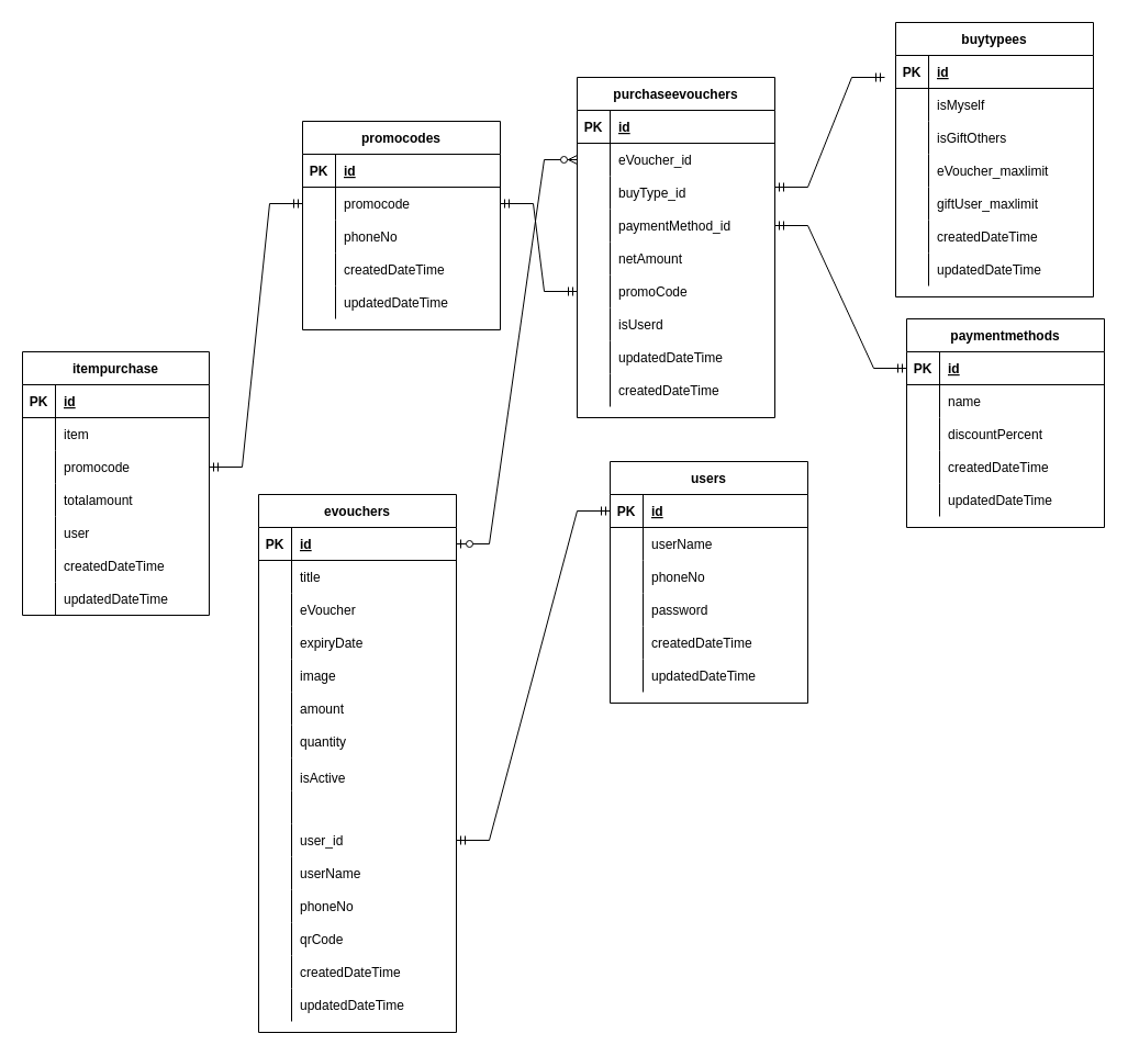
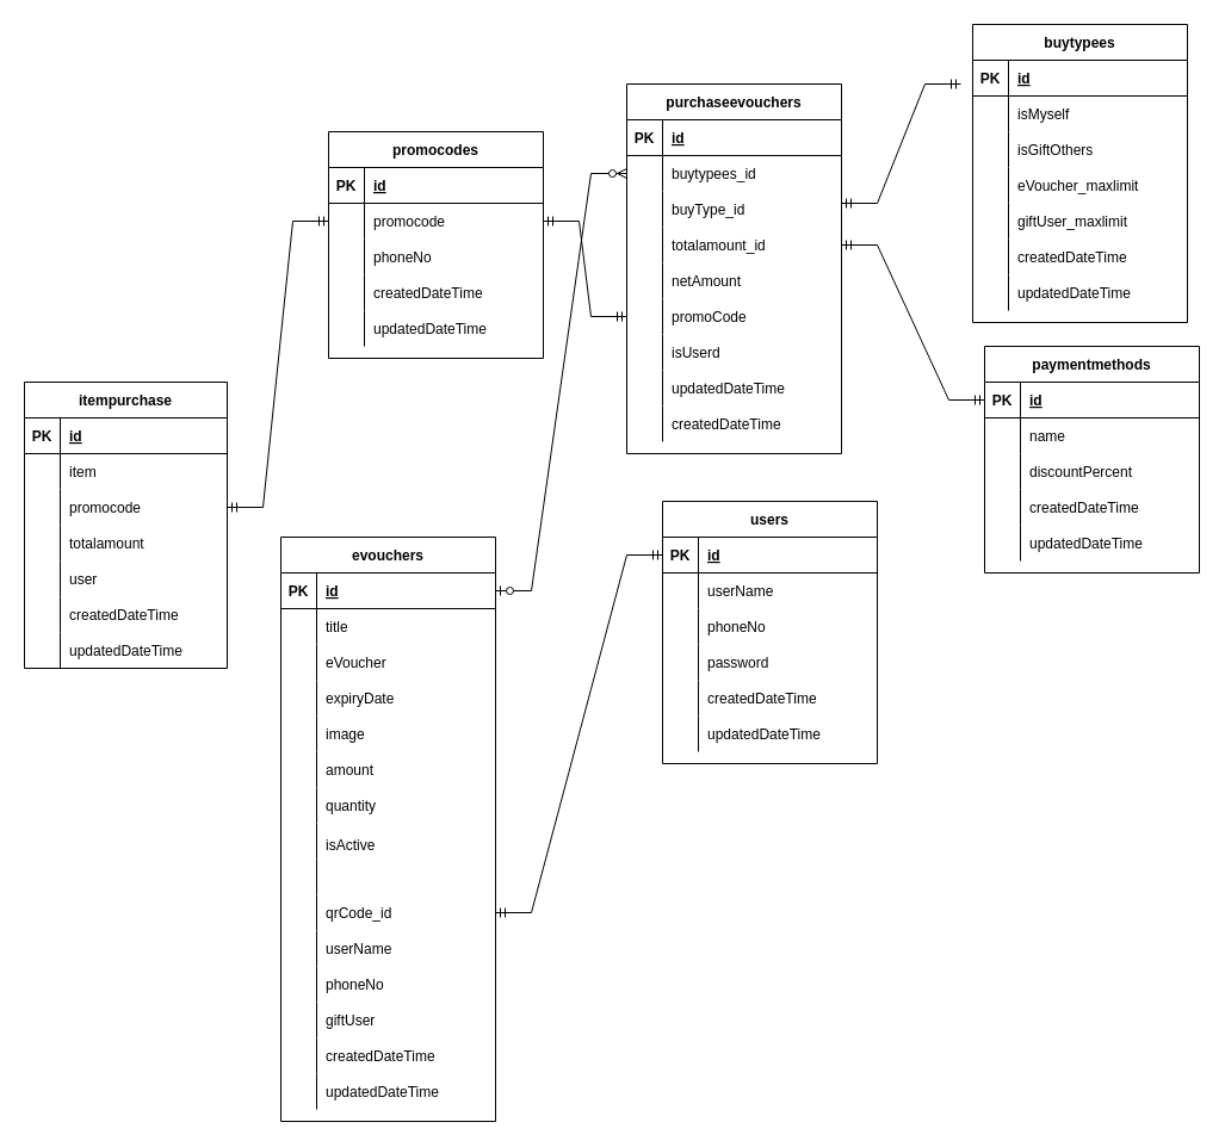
- <mxCell id="92" value="eVoucher_id" style="shape=partialRectangle;connectable=0;fillColor=none;top=0;left=0;bottom=0;right=0;align=left;spacingLeft=6;overflow=hidden;" vertex="1" parent="90"><mxGeometry x="30" width="150" height="30" as="geometry"><mxRectangle width="150" height="30" as="alternateBounds" /></mxGeometry></mxCell>
+ <mxCell id="92" value="buytypees_id" style="shape=partialRectangle;connectable=0;fillColor=none;top=0;left=0;bottom=0;right=0;align=left;spacingLeft=6;overflow=hidden;" vertex="1" parent="90"><mxGeometry x="30" width="150" height="30" as="geometry"><mxRectangle width="150" height="30" as="alternateBounds" /></mxGeometry></mxCell>
- <mxCell id="98" value="paymentMethod_id" style="shape=partialRectangle;connectable=0;fillColor=none;top=0;left=0;bottom=0;right=0;align=left;spacingLeft=6;overflow=hidden;" vertex="1" parent="96"><mxGeometry x="30" width="150" height="30" as="geometry"><mxRectangle width="150" height="30" as="alternateBounds" /></mxGeometry></mxCell>
+ <mxCell id="98" value="totalamount_id" style="shape=partialRectangle;connectable=0;fillColor=none;top=0;left=0;bottom=0;right=0;align=left;spacingLeft=6;overflow=hidden;" vertex="1" parent="96"><mxGeometry x="30" width="150" height="30" as="geometry"><mxRectangle width="150" height="30" as="alternateBounds" /></mxGeometry></mxCell>
- <mxCell id="32" value="user_id" style="shape=partialRectangle;connectable=0;fillColor=none;top=0;left=0;bottom=0;right=0;align=left;spacingLeft=6;overflow=hidden;" vertex="1" parent="30"><mxGeometry x="30" width="150" height="30" as="geometry"><mxRectangle width="150" height="30" as="alternateBounds" /></mxGeometry></mxCell>
+ <mxCell id="32" value="qrCode_id" style="shape=partialRectangle;connectable=0;fillColor=none;top=0;left=0;bottom=0;right=0;align=left;spacingLeft=6;overflow=hidden;" vertex="1" parent="30"><mxGeometry x="30" width="150" height="30" as="geometry"><mxRectangle width="150" height="30" as="alternateBounds" /></mxGeometry></mxCell>
- <mxCell id="41" value="qrCode" style="shape=partialRectangle;connectable=0;fillColor=none;top=0;left=0;bottom=0;right=0;align=left;spacingLeft=6;overflow=hidden;" vertex="1" parent="39"><mxGeometry x="30" width="150" height="30" as="geometry"><mxRectangle width="150" height="30" as="alternateBounds" /></mxGeometry></mxCell>
+ <mxCell id="41" value="giftUser" style="shape=partialRectangle;connectable=0;fillColor=none;top=0;left=0;bottom=0;right=0;align=left;spacingLeft=6;overflow=hidden;" vertex="1" parent="39"><mxGeometry x="30" width="150" height="30" as="geometry"><mxRectangle width="150" height="30" as="alternateBounds" /></mxGeometry></mxCell>
